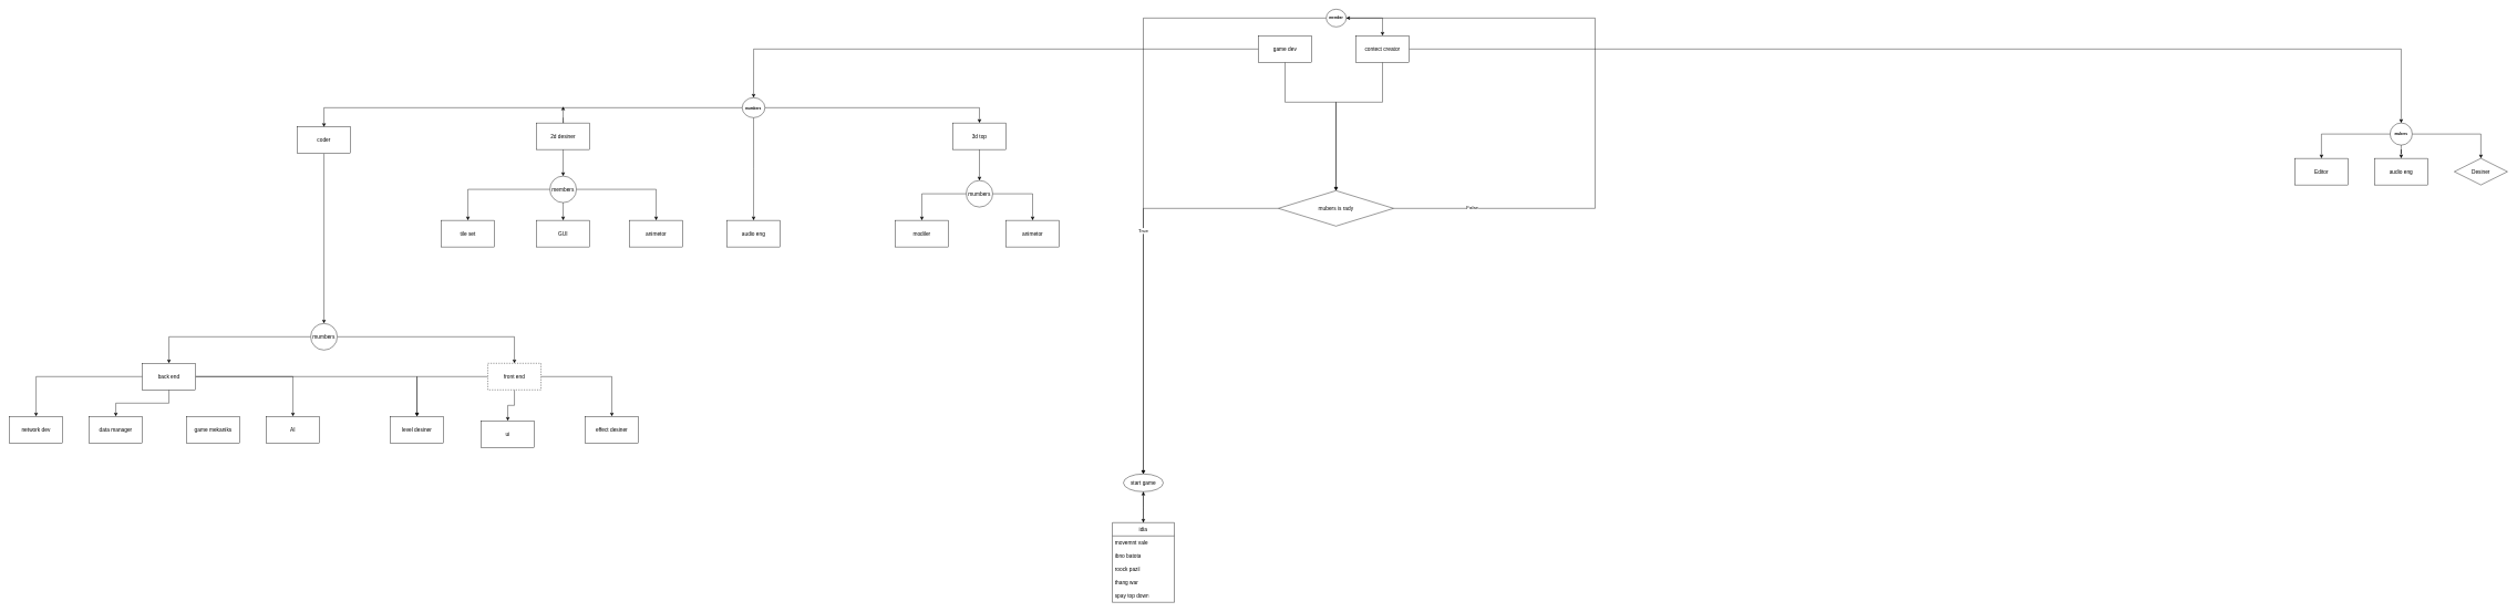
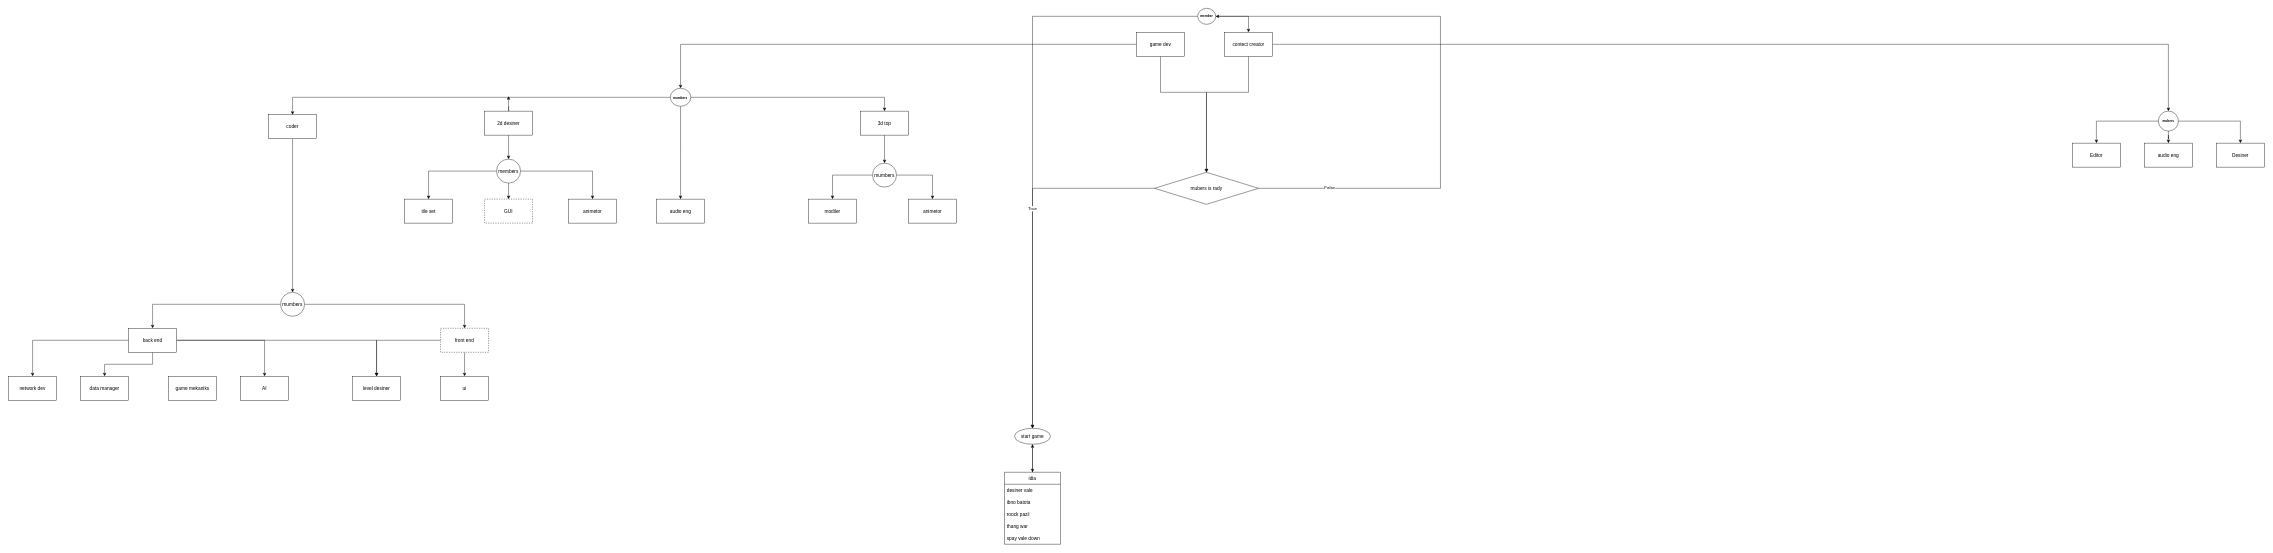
- <mxCell id="16" value="Desiner" style="rhombus;whiteSpace=wrap;html=1;" vertex="1" parent="1"><mxGeometry x="5541" y="357" width="120" height="60" as="geometry" /></mxCell>
+ <mxCell id="16" value="Desiner" style="whiteSpace=wrap;html=1;" vertex="1" parent="1"><mxGeometry x="5541" y="357" width="120" height="60" as="geometry" /></mxCell>
- <mxCell id="39" value="tile set" style="whiteSpace=wrap;html=1;" vertex="1" parent="1"><mxGeometry x="995.995" y="497" width="120" height="60" as="geometry" /></mxCell>
+ <mxCell id="39" value="tile set" style="whiteSpace=wrap;html=1;" vertex="1" parent="1"><mxGeometry x="1010.995" y="497" width="120" height="60" as="geometry" /></mxCell>
- <mxCell id="56" value="GUI" style="whiteSpace=wrap;html=1;" vertex="1" parent="1"><mxGeometry x="1210.995" y="497" width="120" height="60" as="geometry" /></mxCell>
+ <mxCell id="56" value="GUI" style="whiteSpace=wrap;html=1;dashed=1;" vertex="1" parent="1"><mxGeometry x="1210.995" y="497" width="120" height="60" as="geometry" /></mxCell>
- <mxCell id="50" value="" style="edgeStyle=orthogonalEdgeStyle;rounded=0;orthogonalLoop=1;jettySize=auto;html=1;" edge="1" parent="1" source="52" target="55"><mxGeometry relative="1" as="geometry" /></mxCell>
- <mxCell id="55" value="effect desiner" style="whiteSpace=wrap;html=1;" vertex="1" parent="1"><mxGeometry x="1320.995" y="940" width="120" height="60" as="geometry" /></mxCell>
- <mxCell id="57" value="ui" style="whiteSpace=wrap;html=1;" vertex="1" parent="1"><mxGeometry x="1085.995" y="950" width="120" height="60" as="geometry" /></mxCell>
+ <mxCell id="57" value="ui" style="whiteSpace=wrap;html=1;" vertex="1" parent="1"><mxGeometry x="1100.995" y="940" width="120" height="60" as="geometry" /></mxCell>
- <mxCell id="71" value="movemnt vale" style="text;strokeColor=none;fillColor=none;align=left;verticalAlign=middle;spacingLeft=4;spacingRight=4;overflow=hidden;points=[[0,0.5],[1,0.5]];portConstraint=eastwest;rotatable=0;whiteSpace=wrap;html=1;" vertex="1" parent="70"><mxGeometry y="30" width="140" height="30" as="geometry" /></mxCell>
+ <mxCell id="71" value="desiner vale" style="text;strokeColor=none;fillColor=none;align=left;verticalAlign=middle;spacingLeft=4;spacingRight=4;overflow=hidden;points=[[0,0.5],[1,0.5]];portConstraint=eastwest;rotatable=0;whiteSpace=wrap;html=1;" vertex="1" parent="70"><mxGeometry y="30" width="140" height="30" as="geometry" /></mxCell>
- <mxCell id="75" value="spay top down" style="text;strokeColor=none;fillColor=none;align=left;verticalAlign=middle;spacingLeft=4;spacingRight=4;overflow=hidden;points=[[0,0.5],[1,0.5]];portConstraint=eastwest;rotatable=0;whiteSpace=wrap;html=1;" vertex="1" parent="70"><mxGeometry y="150" width="140" height="30" as="geometry" /></mxCell>
+ <mxCell id="75" value="spay vale down" style="text;strokeColor=none;fillColor=none;align=left;verticalAlign=middle;spacingLeft=4;spacingRight=4;overflow=hidden;points=[[0,0.5],[1,0.5]];portConstraint=eastwest;rotatable=0;whiteSpace=wrap;html=1;" vertex="1" parent="70"><mxGeometry y="150" width="140" height="30" as="geometry" /></mxCell>
